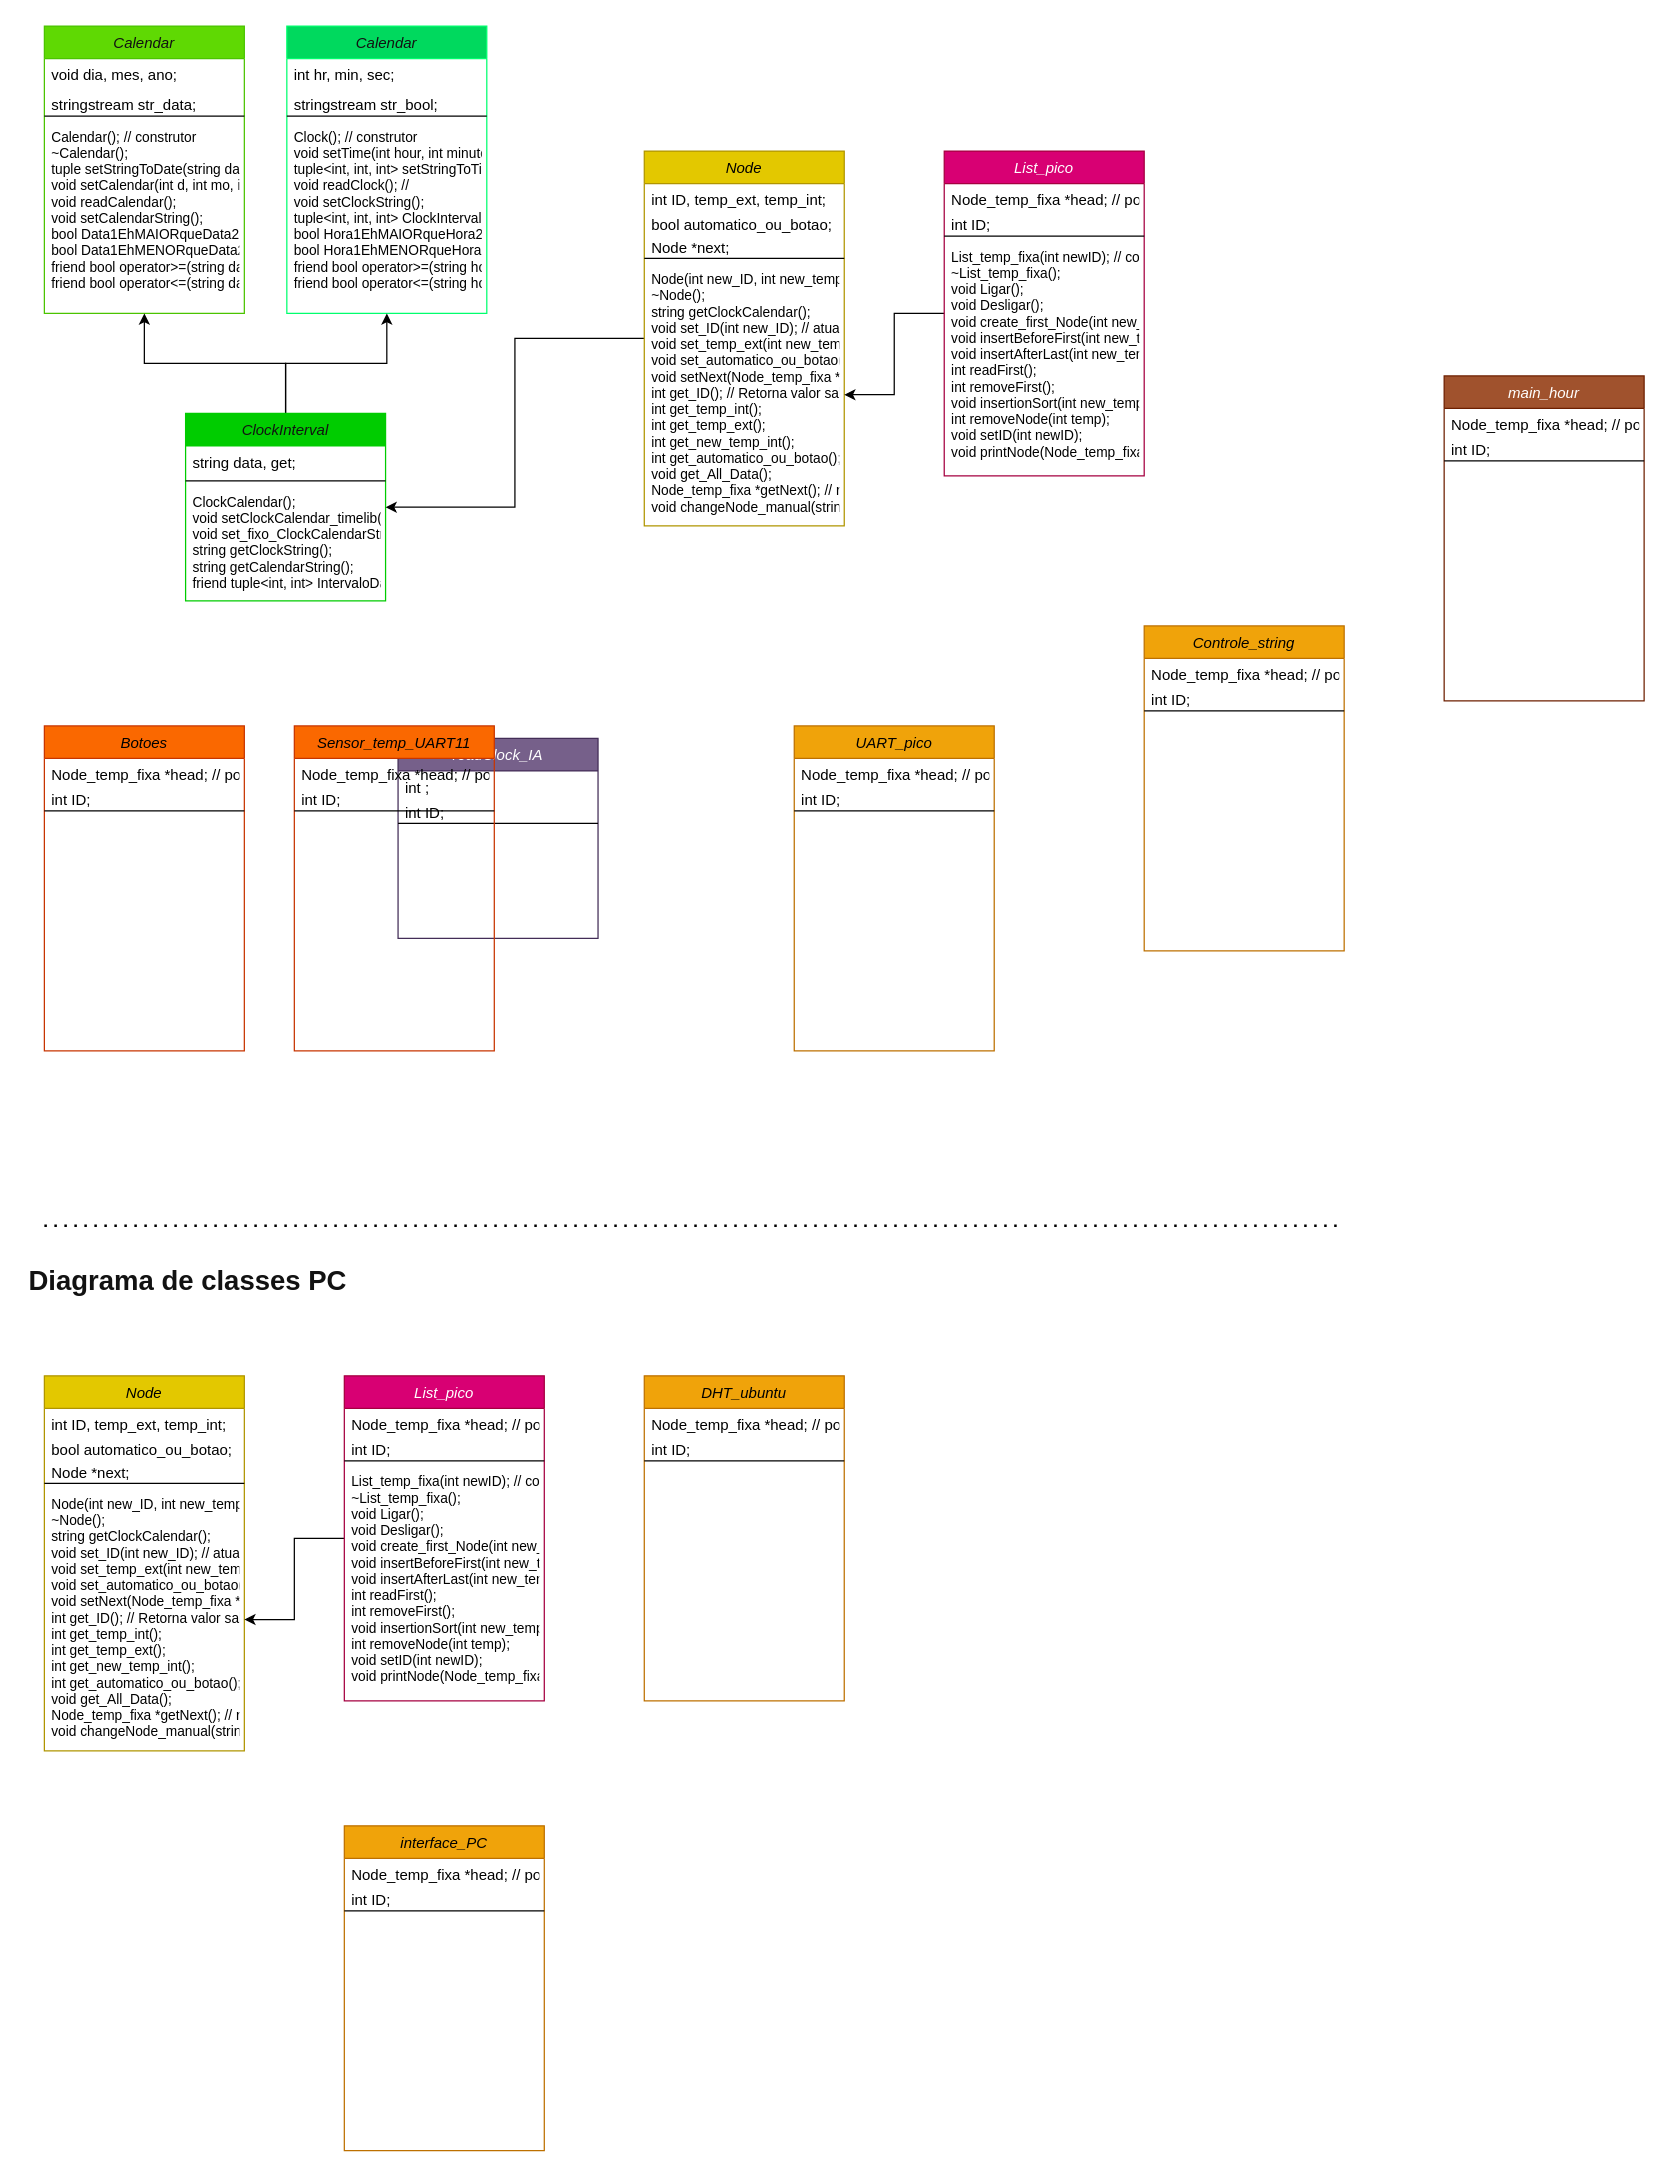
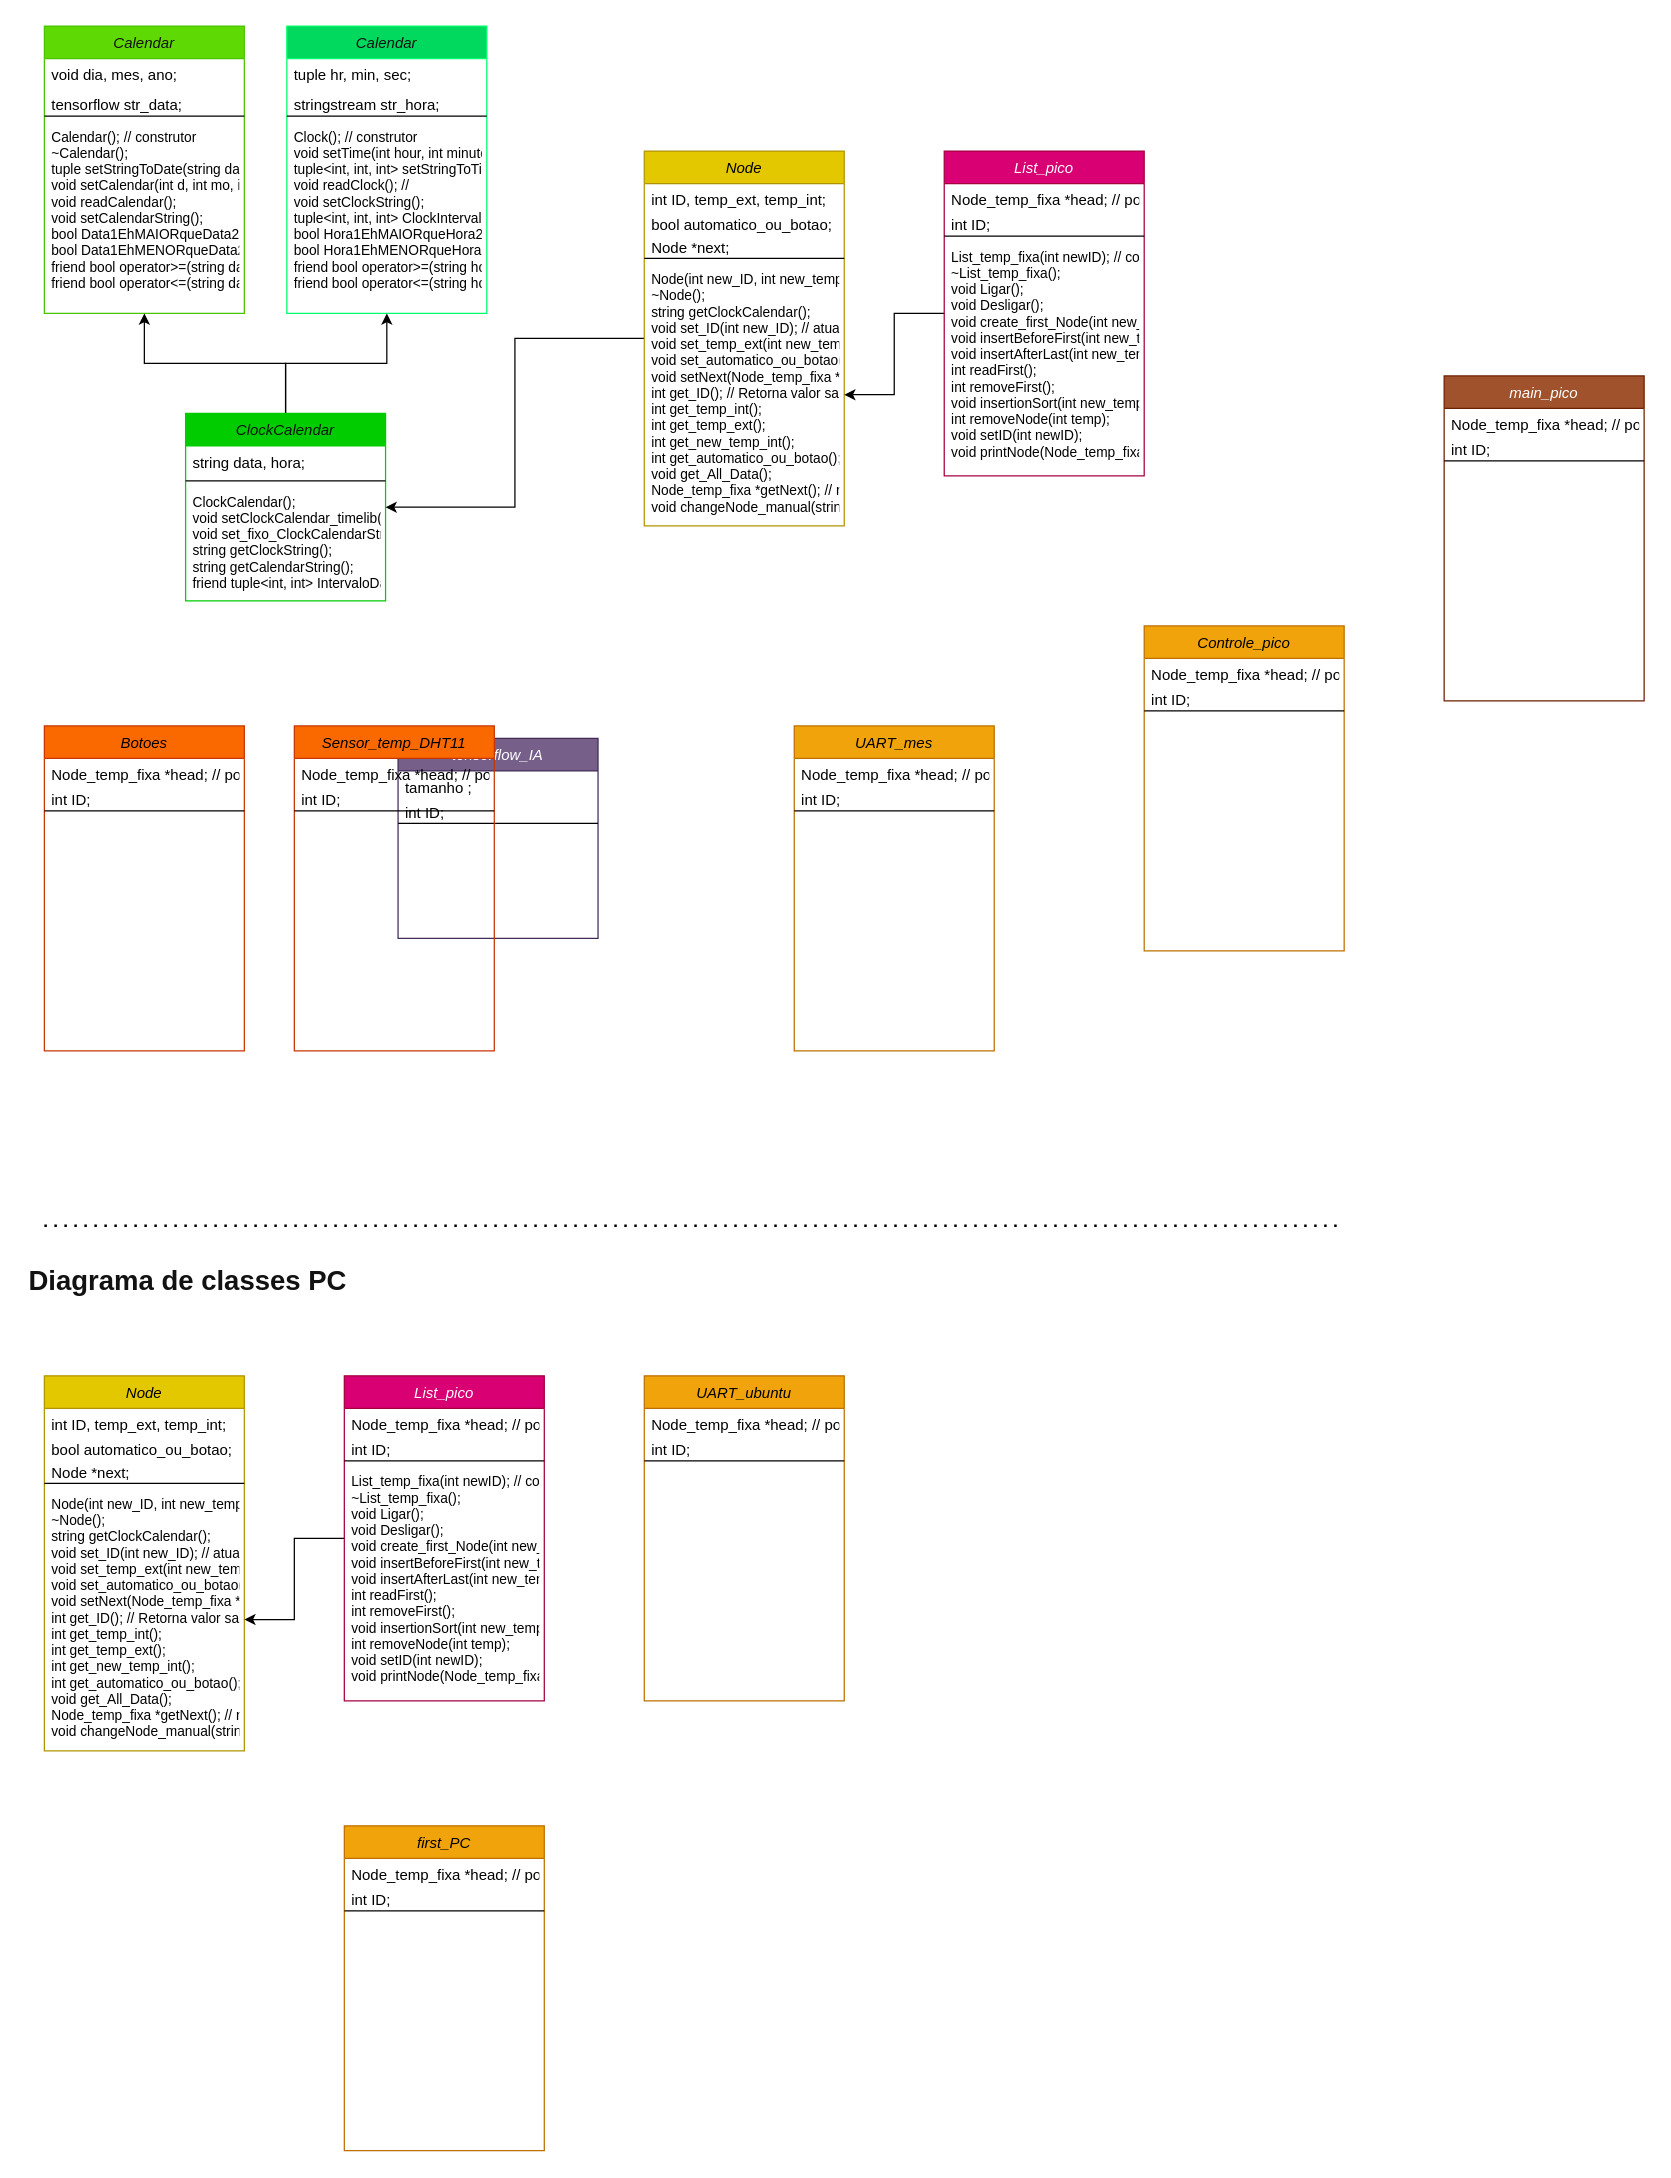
- <mxCell id="8" value="int hr, min, sec;" style="text;align=left;verticalAlign=top;spacingLeft=4;spacingRight=4;overflow=hidden;rotatable=0;points=[[0,0.5],[1,0.5]];portConstraint=eastwest;" parent="7" vertex="1"><mxGeometry y="26" width="160" height="24" as="geometry" /></mxCell>
+ <mxCell id="8" value="tuple hr, min, sec;" style="text;align=left;verticalAlign=top;spacingLeft=4;spacingRight=4;overflow=hidden;rotatable=0;points=[[0,0.5],[1,0.5]];portConstraint=eastwest;" parent="7" vertex="1"><mxGeometry y="26" width="160" height="24" as="geometry" /></mxCell>
- <mxCell id="4" value="stringstream str_data;" style="text;align=left;verticalAlign=top;spacingLeft=4;spacingRight=4;overflow=hidden;rotatable=0;points=[[0,0.5],[1,0.5]];portConstraint=eastwest;rounded=0;shadow=0;html=0;" parent="2" vertex="1"><mxGeometry y="50" width="160" height="18" as="geometry" /></mxCell>
+ <mxCell id="4" value="tensorflow str_data;" style="text;align=left;verticalAlign=top;spacingLeft=4;spacingRight=4;overflow=hidden;rotatable=0;points=[[0,0.5],[1,0.5]];portConstraint=eastwest;rounded=0;shadow=0;html=0;" parent="2" vertex="1"><mxGeometry y="50" width="160" height="18" as="geometry" /></mxCell>
- <mxCell id="9" value="stringstream str_bool;" style="text;align=left;verticalAlign=top;spacingLeft=4;spacingRight=4;overflow=hidden;rotatable=0;points=[[0,0.5],[1,0.5]];portConstraint=eastwest;rounded=0;shadow=0;html=0;" parent="7" vertex="1"><mxGeometry y="50" width="160" height="18" as="geometry" /></mxCell>
+ <mxCell id="9" value="stringstream str_hora;" style="text;align=left;verticalAlign=top;spacingLeft=4;spacingRight=4;overflow=hidden;rotatable=0;points=[[0,0.5],[1,0.5]];portConstraint=eastwest;rounded=0;shadow=0;html=0;" parent="7" vertex="1"><mxGeometry y="50" width="160" height="18" as="geometry" /></mxCell>
- <mxCell id="31" value="main_hour" style="swimlane;fontStyle=2;align=center;verticalAlign=top;childLayout=stackLayout;horizontal=1;startSize=26;horizontalStack=0;resizeParent=1;resizeLast=0;collapsible=1;marginBottom=0;rounded=0;shadow=0;strokeWidth=1;fillColor=#a0522d;strokeColor=#6D1F00;fontColor=#ffffff;" vertex="1" parent="1"><mxGeometry x="1155" y="300" width="160" height="260" as="geometry"><mxRectangle x="440" y="360" width="160" height="26" as="alternateBounds" /></mxGeometry></mxCell>
+ <mxCell id="31" value="main_pico" style="swimlane;fontStyle=2;align=center;verticalAlign=top;childLayout=stackLayout;horizontal=1;startSize=26;horizontalStack=0;resizeParent=1;resizeLast=0;collapsible=1;marginBottom=0;rounded=0;shadow=0;strokeWidth=1;fillColor=#a0522d;strokeColor=#6D1F00;fontColor=#ffffff;" vertex="1" parent="1"><mxGeometry x="1155" y="300" width="160" height="260" as="geometry"><mxRectangle x="440" y="360" width="160" height="26" as="alternateBounds" /></mxGeometry></mxCell>
- <mxCell id="14" value="ClockInterval" style="swimlane;fontStyle=2;align=center;verticalAlign=top;childLayout=stackLayout;horizontal=1;startSize=26;horizontalStack=0;resizeParent=1;resizeLast=0;collapsible=1;marginBottom=0;rounded=0;shadow=0;strokeWidth=1;fillColor=#00CC00;strokeColor=#00CC00;fontColor=#121212;" parent="1" vertex="1"><mxGeometry x="148" y="330" width="160" height="150" as="geometry"><mxRectangle x="333" y="360" width="160" height="26" as="alternateBounds" /></mxGeometry></mxCell>
+ <mxCell id="14" value="ClockCalendar" style="swimlane;fontStyle=2;align=center;verticalAlign=top;childLayout=stackLayout;horizontal=1;startSize=26;horizontalStack=0;resizeParent=1;resizeLast=0;collapsible=1;marginBottom=0;rounded=0;shadow=0;strokeWidth=1;fillColor=#00CC00;strokeColor=#00CC00;fontColor=#121212;" parent="1" vertex="1"><mxGeometry x="148" y="330" width="160" height="150" as="geometry"><mxRectangle x="333" y="360" width="160" height="26" as="alternateBounds" /></mxGeometry></mxCell>
- <mxCell id="15" value="string data, get;" style="text;align=left;verticalAlign=top;spacingLeft=4;spacingRight=4;overflow=hidden;rotatable=0;points=[[0,0.5],[1,0.5]];portConstraint=eastwest;" parent="14" vertex="1"><mxGeometry y="26" width="160" height="24" as="geometry" /></mxCell>
+ <mxCell id="15" value="string data, hora;" style="text;align=left;verticalAlign=top;spacingLeft=4;spacingRight=4;overflow=hidden;rotatable=0;points=[[0,0.5],[1,0.5]];portConstraint=eastwest;" parent="14" vertex="1"><mxGeometry y="26" width="160" height="24" as="geometry" /></mxCell>
- <mxCell id="39" value="Controle_string" style="swimlane;fontStyle=2;align=center;verticalAlign=top;childLayout=stackLayout;horizontal=1;startSize=26;horizontalStack=0;resizeParent=1;resizeLast=0;collapsible=1;marginBottom=0;rounded=0;shadow=0;strokeWidth=1;fillColor=#f0a30a;strokeColor=#BD7000;fontColor=#000000;" parent="1" vertex="1"><mxGeometry x="915" y="500" width="160" height="260" as="geometry"><mxRectangle x="-200" y="600" width="160" height="26" as="alternateBounds" /></mxGeometry></mxCell>
+ <mxCell id="39" value="Controle_pico" style="swimlane;fontStyle=2;align=center;verticalAlign=top;childLayout=stackLayout;horizontal=1;startSize=26;horizontalStack=0;resizeParent=1;resizeLast=0;collapsible=1;marginBottom=0;rounded=0;shadow=0;strokeWidth=1;fillColor=#f0a30a;strokeColor=#BD7000;fontColor=#000000;" parent="1" vertex="1"><mxGeometry x="915" y="500" width="160" height="260" as="geometry"><mxRectangle x="-200" y="600" width="160" height="26" as="alternateBounds" /></mxGeometry></mxCell>
- <mxCell id="47" value="Sensor_temp_UART11" style="swimlane;fontStyle=2;align=center;verticalAlign=top;childLayout=stackLayout;horizontal=1;startSize=26;horizontalStack=0;resizeParent=1;resizeLast=0;collapsible=1;marginBottom=0;rounded=0;shadow=0;strokeWidth=1;fillColor=#fa6800;strokeColor=#C73500;fontColor=#000000;" parent="1" vertex="1"><mxGeometry x="235" y="580" width="160" height="260" as="geometry"><mxRectangle x="-480" y="600" width="160" height="26" as="alternateBounds" /></mxGeometry></mxCell>
+ <mxCell id="47" value="Sensor_temp_DHT11" style="swimlane;fontStyle=2;align=center;verticalAlign=top;childLayout=stackLayout;horizontal=1;startSize=26;horizontalStack=0;resizeParent=1;resizeLast=0;collapsible=1;marginBottom=0;rounded=0;shadow=0;strokeWidth=1;fillColor=#fa6800;strokeColor=#C73500;fontColor=#000000;" parent="1" vertex="1"><mxGeometry x="235" y="580" width="160" height="260" as="geometry"><mxRectangle x="-480" y="600" width="160" height="26" as="alternateBounds" /></mxGeometry></mxCell>
- <mxCell id="51" value="UART_pico" style="swimlane;fontStyle=2;align=center;verticalAlign=top;childLayout=stackLayout;horizontal=1;startSize=26;horizontalStack=0;resizeParent=1;resizeLast=0;collapsible=1;marginBottom=0;rounded=0;shadow=0;strokeWidth=1;fillColor=#f0a30a;strokeColor=#BD7000;fontColor=#000000;" parent="1" vertex="1"><mxGeometry x="635" y="580" width="160" height="260" as="geometry"><mxRectangle x="-480" y="1000" width="160" height="26" as="alternateBounds" /></mxGeometry></mxCell>
+ <mxCell id="51" value="UART_mes" style="swimlane;fontStyle=2;align=center;verticalAlign=top;childLayout=stackLayout;horizontal=1;startSize=26;horizontalStack=0;resizeParent=1;resizeLast=0;collapsible=1;marginBottom=0;rounded=0;shadow=0;strokeWidth=1;fillColor=#f0a30a;strokeColor=#BD7000;fontColor=#000000;" parent="1" vertex="1"><mxGeometry x="635" y="580" width="160" height="260" as="geometry"><mxRectangle x="-480" y="1000" width="160" height="26" as="alternateBounds" /></mxGeometry></mxCell>
- <mxCell id="43" value="readClock_IA" style="swimlane;fontStyle=2;align=center;verticalAlign=top;childLayout=stackLayout;horizontal=1;startSize=26;horizontalStack=0;resizeParent=1;resizeLast=0;collapsible=1;marginBottom=0;rounded=0;shadow=0;strokeWidth=1;fillColor=#76608a;strokeColor=#432D57;fontColor=#ffffff;" parent="1" vertex="1"><mxGeometry x="318" y="590" width="160" height="160" as="geometry"><mxRectangle x="-680" y="1000" width="160" height="26" as="alternateBounds" /></mxGeometry></mxCell>
+ <mxCell id="43" value="tensorflow_IA" style="swimlane;fontStyle=2;align=center;verticalAlign=top;childLayout=stackLayout;horizontal=1;startSize=26;horizontalStack=0;resizeParent=1;resizeLast=0;collapsible=1;marginBottom=0;rounded=0;shadow=0;strokeWidth=1;fillColor=#76608a;strokeColor=#432D57;fontColor=#ffffff;" parent="1" vertex="1"><mxGeometry x="318" y="590" width="160" height="160" as="geometry"><mxRectangle x="-680" y="1000" width="160" height="26" as="alternateBounds" /></mxGeometry></mxCell>
- <mxCell id="44" value="int ;" style="text;align=left;verticalAlign=top;spacingLeft=4;spacingRight=4;overflow=hidden;rotatable=0;points=[[0,0.5],[1,0.5]];portConstraint=eastwest;" parent="43" vertex="1"><mxGeometry y="26" width="160" height="20" as="geometry" /></mxCell>
+ <mxCell id="44" value="tamanho ;" style="text;align=left;verticalAlign=top;spacingLeft=4;spacingRight=4;overflow=hidden;rotatable=0;points=[[0,0.5],[1,0.5]];portConstraint=eastwest;" parent="43" vertex="1"><mxGeometry y="26" width="160" height="20" as="geometry" /></mxCell>
- <mxCell id="69" value="DHT_ubuntu" style="swimlane;fontStyle=2;align=center;verticalAlign=top;childLayout=stackLayout;horizontal=1;startSize=26;horizontalStack=0;resizeParent=1;resizeLast=0;collapsible=1;marginBottom=0;rounded=0;shadow=0;strokeWidth=1;fillColor=#f0a30a;strokeColor=#BD7000;fontColor=#000000;" parent="1" vertex="1"><mxGeometry x="515" y="1100" width="160" height="260" as="geometry"><mxRectangle x="-480" y="1000" width="160" height="26" as="alternateBounds" /></mxGeometry></mxCell>
+ <mxCell id="69" value="UART_ubuntu" style="swimlane;fontStyle=2;align=center;verticalAlign=top;childLayout=stackLayout;horizontal=1;startSize=26;horizontalStack=0;resizeParent=1;resizeLast=0;collapsible=1;marginBottom=0;rounded=0;shadow=0;strokeWidth=1;fillColor=#f0a30a;strokeColor=#BD7000;fontColor=#000000;" parent="1" vertex="1"><mxGeometry x="515" y="1100" width="160" height="260" as="geometry"><mxRectangle x="-480" y="1000" width="160" height="26" as="alternateBounds" /></mxGeometry></mxCell>
- <mxCell id="73" value="interface_PC" style="swimlane;fontStyle=2;align=center;verticalAlign=top;childLayout=stackLayout;horizontal=1;startSize=26;horizontalStack=0;resizeParent=1;resizeLast=0;collapsible=1;marginBottom=0;rounded=0;shadow=0;strokeWidth=1;fillColor=#f0a30a;strokeColor=#BD7000;fontColor=#000000;" parent="1" vertex="1"><mxGeometry x="275" y="1460" width="160" height="260" as="geometry"><mxRectangle x="-480" y="1000" width="160" height="26" as="alternateBounds" /></mxGeometry></mxCell>
+ <mxCell id="73" value="first_PC" style="swimlane;fontStyle=2;align=center;verticalAlign=top;childLayout=stackLayout;horizontal=1;startSize=26;horizontalStack=0;resizeParent=1;resizeLast=0;collapsible=1;marginBottom=0;rounded=0;shadow=0;strokeWidth=1;fillColor=#f0a30a;strokeColor=#BD7000;fontColor=#000000;" parent="1" vertex="1"><mxGeometry x="275" y="1460" width="160" height="260" as="geometry"><mxRectangle x="-480" y="1000" width="160" height="26" as="alternateBounds" /></mxGeometry></mxCell>
